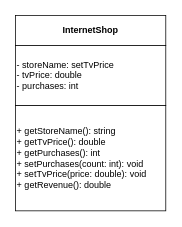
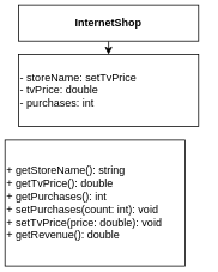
- <mxCell id="3" value="InternetShop" style="shape=rectangle;whiteSpace=wrap;html=1;align=center;fontStyle=1;" vertex="1" parent="1"><mxGeometry x="20" y="20" width="200" height="40" as="geometry" /></mxCell>
+ <mxCell id="3" value="InternetShop" style="shape=rectangle;whiteSpace=wrap;html=1;align=center;fontStyle=1;" vertex="1" parent="1"><mxGeometry x="20" y="5" width="200" height="40" as="geometry" /></mxCell>
- <mxCell id="5" value="+ getStoreName(): string&#10;+ getTvPrice(): double&#10;+ getPurchases(): int&#10;+ setPurchases(count: int): void&#10;+ setTvPrice(price: double): void&#10;+ getRevenue(): double" style="shape=rectangle;whiteSpace=wrap;html=1;align=left;" vertex="1" parent="1"><mxGeometry x="20" y="140" width="200" height="140" as="geometry" /></mxCell>
+ <mxCell id="5" value="+ getStoreName(): string&#10;+ getTvPrice(): double&#10;+ getPurchases(): int&#10;+ setPurchases(count: int): void&#10;+ setTvPrice(price: double): void&#10;+ getRevenue(): double" style="shape=rectangle;whiteSpace=wrap;html=1;align=left;" vertex="1" parent="1"><mxGeometry x="5" y="155" width="200" height="140" as="geometry" /></mxCell>
